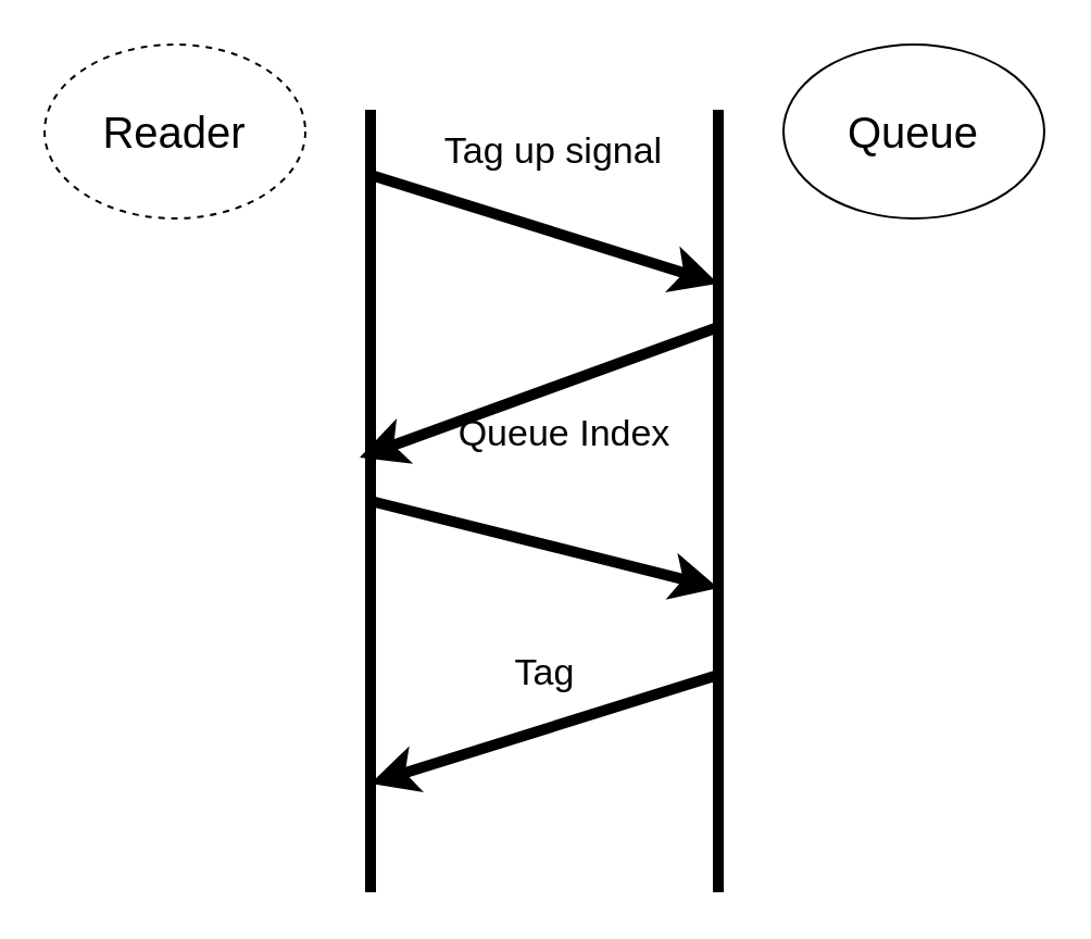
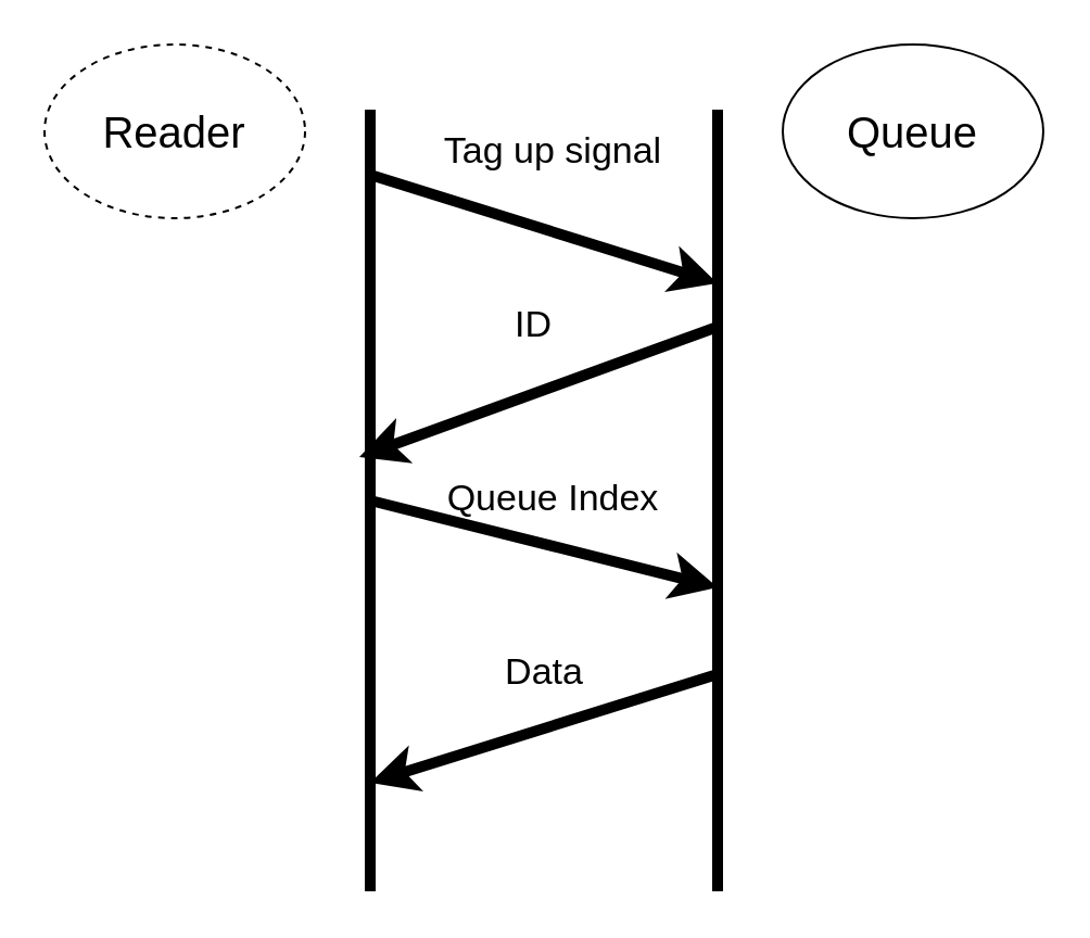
+ <mxCell id="9" value="&lt;font style=&quot;font-size: 17px&quot;&gt;ID&lt;/font&gt;" style="text;html=1;align=center;verticalAlign=middle;resizable=0;points=[];autosize=1;" vertex="1" parent="1"><mxGeometry x="230" y="140" width="30" height="20" as="geometry" /></mxCell>
- <mxCell id="11" value="&lt;font style=&quot;font-size: 17px&quot;&gt;Queue Index&lt;/font&gt;" style="text;html=1;align=center;verticalAlign=middle;resizable=0;points=[];autosize=1;" vertex="1" parent="1"><mxGeometry x="203.5" y="190" width="110" height="20" as="geometry" /></mxCell>
+ <mxCell id="11" value="&lt;font style=&quot;font-size: 17px&quot;&gt;Queue Index&lt;/font&gt;" style="text;html=1;align=center;verticalAlign=middle;resizable=0;points=[];autosize=1;" vertex="1" parent="1"><mxGeometry x="198.5" y="220" width="110" height="20" as="geometry" /></mxCell>
- <mxCell id="13" value="&lt;font style=&quot;font-size: 17px&quot;&gt;Tag&lt;/font&gt;" style="text;html=1;align=center;verticalAlign=middle;resizable=0;points=[];autosize=1;" vertex="1" parent="1"><mxGeometry x="225" y="300" width="50" height="20" as="geometry" /></mxCell>
+ <mxCell id="13" value="&lt;font style=&quot;font-size: 17px&quot;&gt;Data&lt;/font&gt;" style="text;html=1;align=center;verticalAlign=middle;resizable=0;points=[];autosize=1;" vertex="1" parent="1"><mxGeometry x="225" y="300" width="50" height="20" as="geometry" /></mxCell>
